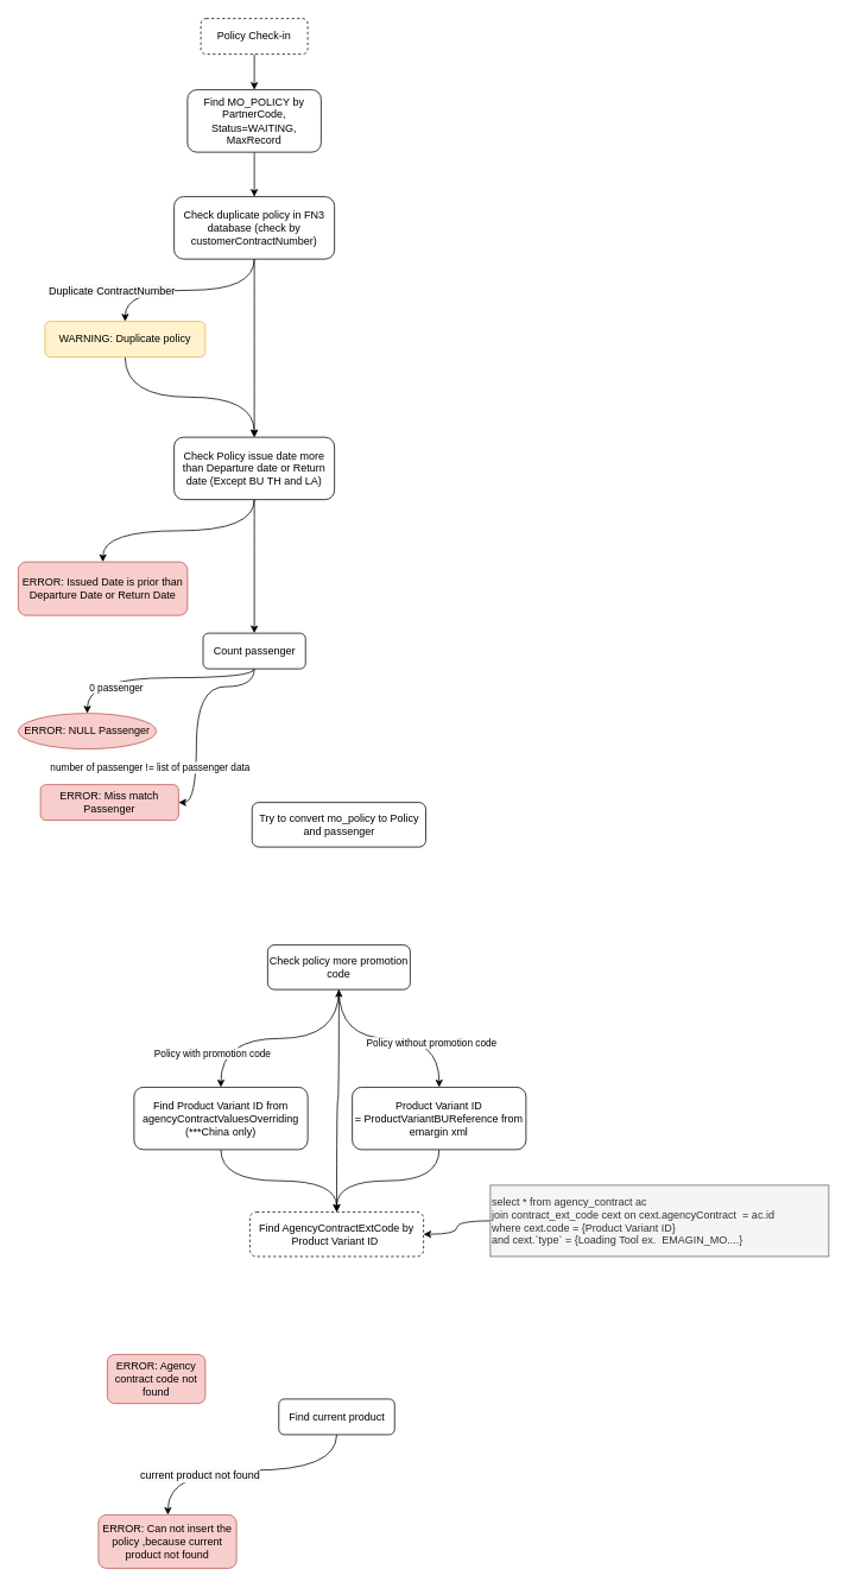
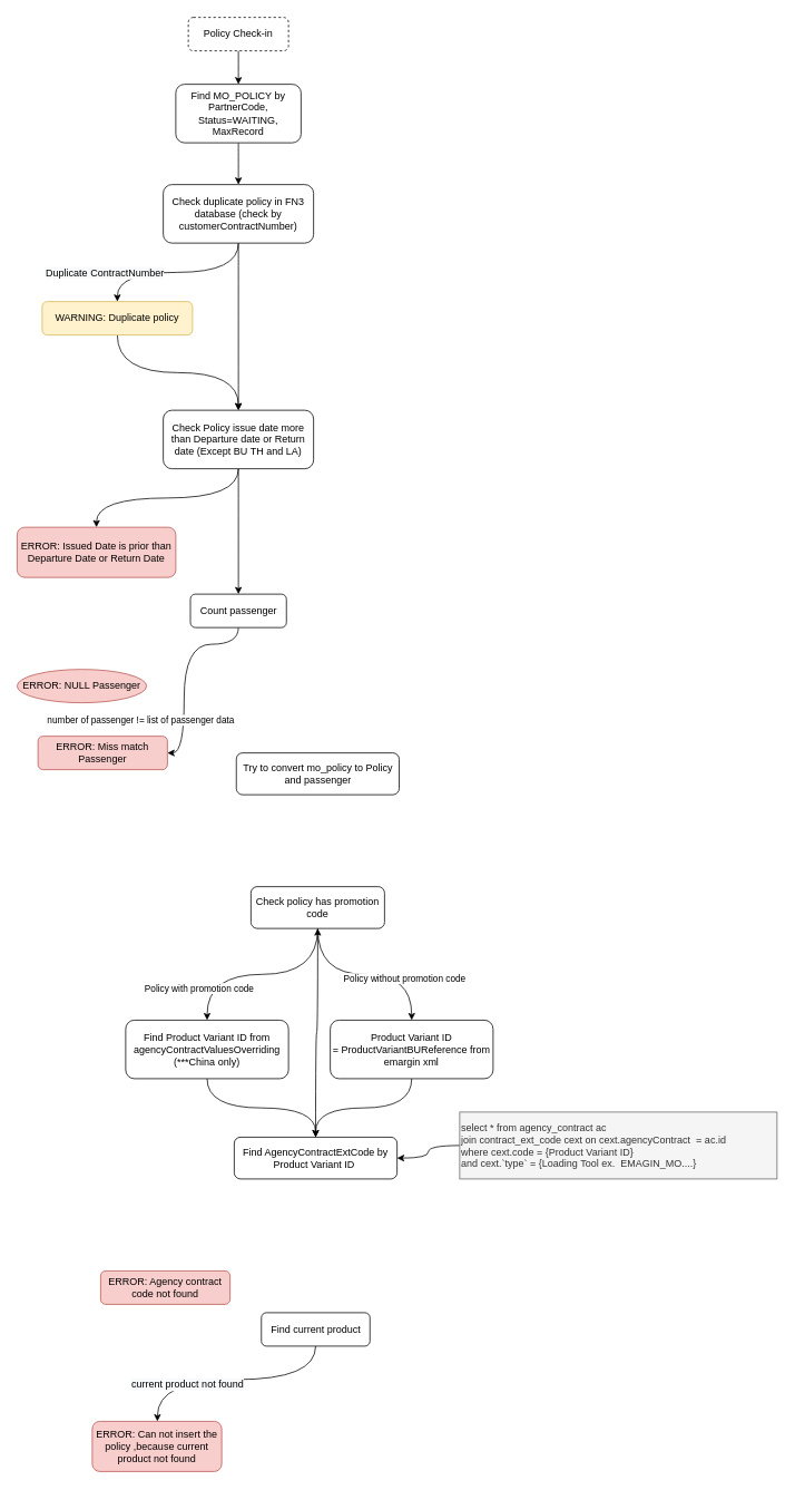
- <mxCell id="16" style="edgeStyle=orthogonalEdgeStyle;curved=1;rounded=0;orthogonalLoop=1;jettySize=auto;html=1;entryX=0.5;entryY=0;entryDx=0;entryDy=0;startArrow=none;startFill=0;endArrow=classic;endFill=1;" parent="1" source="20" target="21" edge="1"><mxGeometry relative="1" as="geometry"><Array as="points"><mxPoint x="285" y="760" /><mxPoint x="98" y="760" /></Array></mxGeometry></mxCell>
- <mxCell id="17" value="0 passenger" style="edgeLabel;html=1;align=center;verticalAlign=middle;resizable=0;points=[];" parent="16" vertex="1" connectable="0"><mxGeometry x="-0.086" y="23" relative="1" as="geometry"><mxPoint x="-57" y="-13" as="offset" /></mxGeometry></mxCell>
- <mxCell id="26" value="Check policy more promotion code" style="rounded=1;whiteSpace=wrap;html=1;" parent="1" vertex="1"><mxGeometry x="300" y="1060" width="160" height="50" as="geometry" /></mxCell>
+ <mxCell id="26" value="Check policy has promotion code" style="rounded=1;whiteSpace=wrap;html=1;" parent="1" vertex="1"><mxGeometry x="300" y="1060" width="160" height="50" as="geometry" /></mxCell>
- <mxCell id="32" value="Find AgencyContractExtCode by Product Variant ID&amp;nbsp;" style="rounded=1;whiteSpace=wrap;html=1;dashed=1;" parent="1" vertex="1"><mxGeometry x="280" y="1359.71" width="195" height="50" as="geometry" /></mxCell>
+ <mxCell id="32" value="Find AgencyContractExtCode by Product Variant ID&amp;nbsp;" style="rounded=1;whiteSpace=wrap;html=1;" parent="1" vertex="1"><mxGeometry x="280" y="1359.71" width="195" height="50" as="geometry" /></mxCell>
- <mxCell id="35" value="ERROR: Agency contract code not found" style="rounded=1;whiteSpace=wrap;html=1;fillColor=#f8cecc;strokeColor=#b85450;" parent="1" vertex="1"><mxGeometry x="120" y="1519.71" width="110" height="55" as="geometry" /></mxCell>
+ <mxCell id="35" value="ERROR: Agency contract code not found" style="rounded=1;whiteSpace=wrap;html=1;fillColor=#f8cecc;strokeColor=#b85450;" parent="1" vertex="1"><mxGeometry x="120" y="1519.71" width="155" height="40" as="geometry" /></mxCell>
